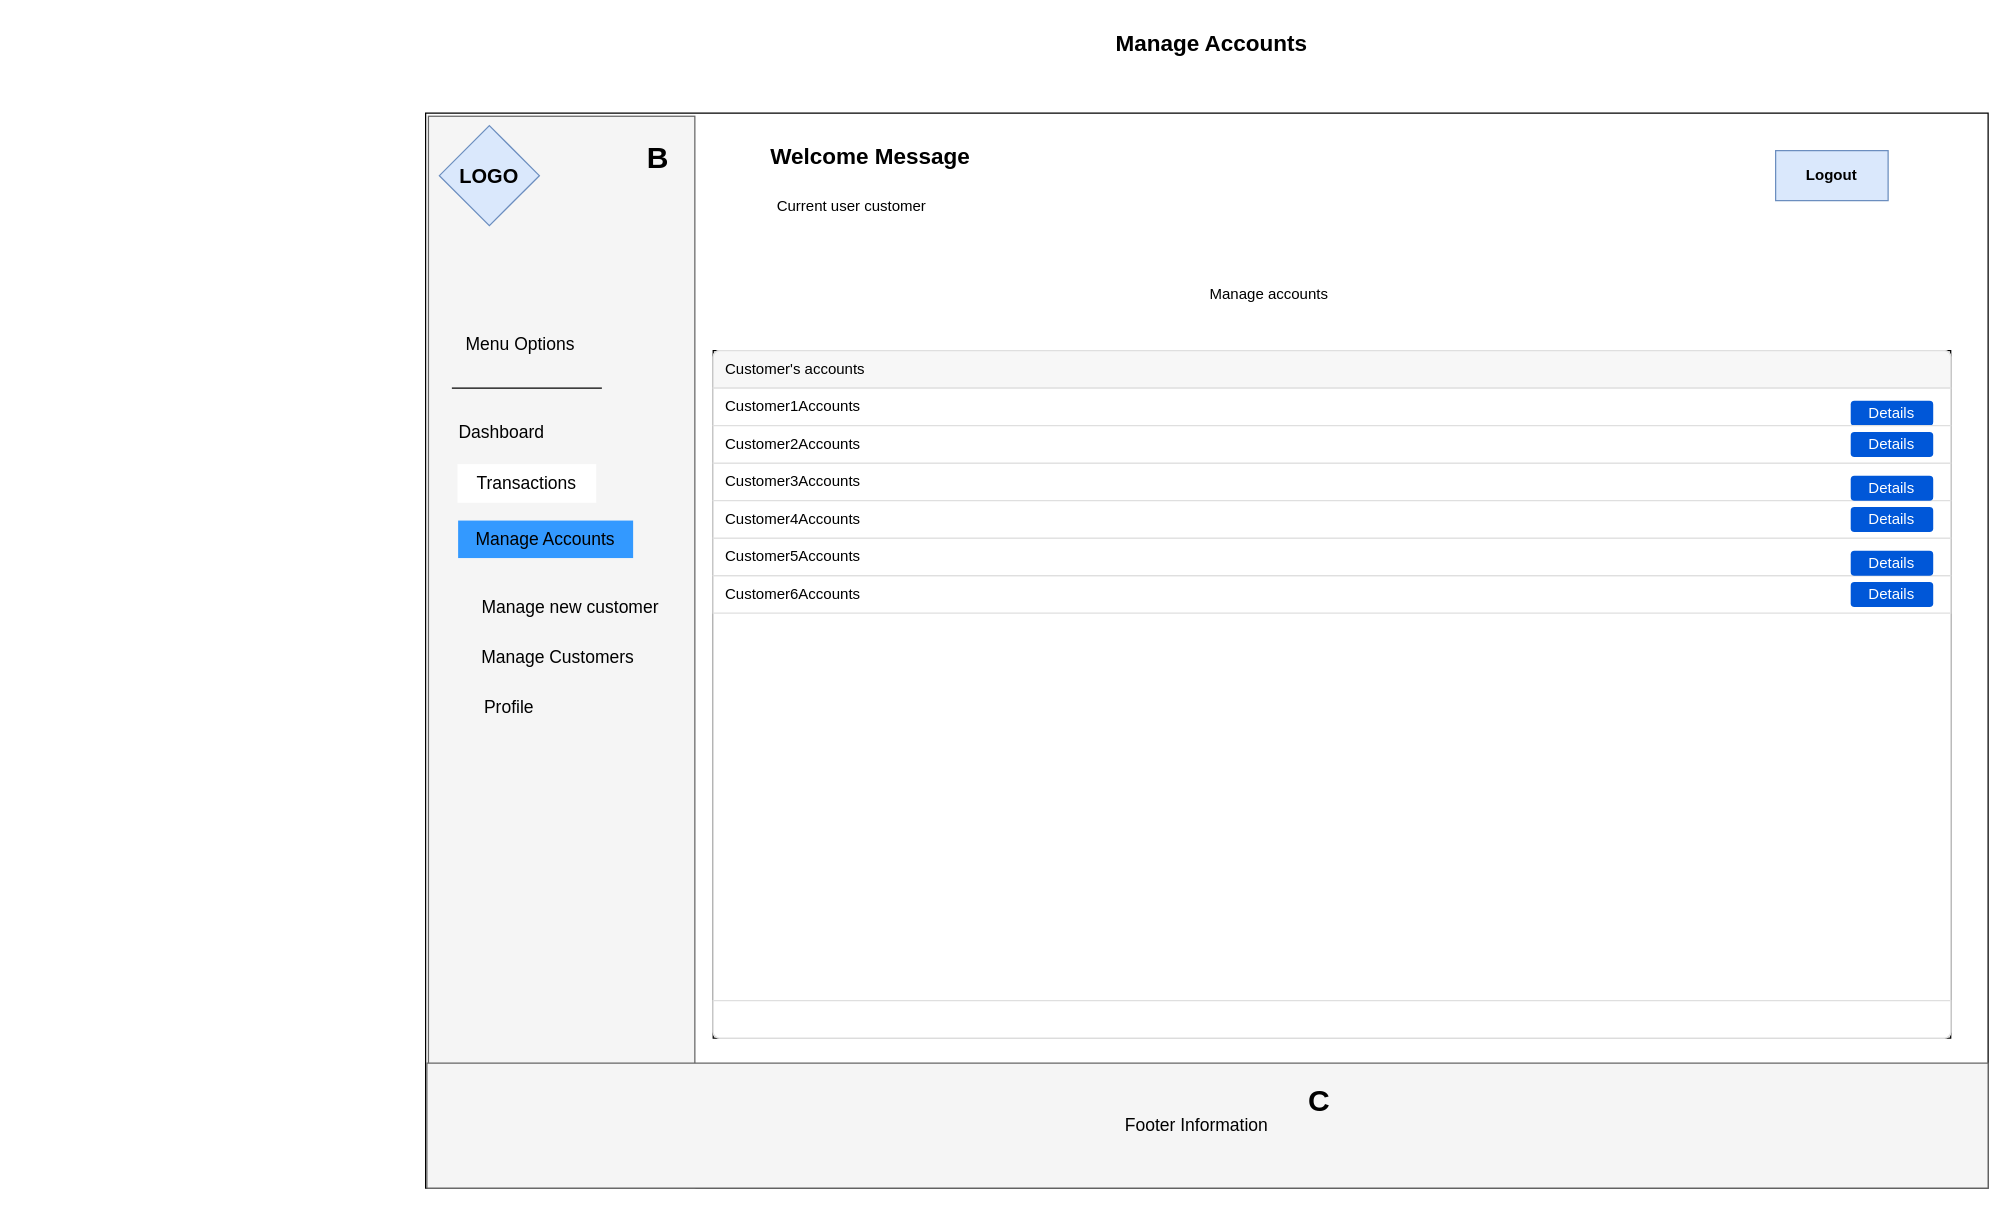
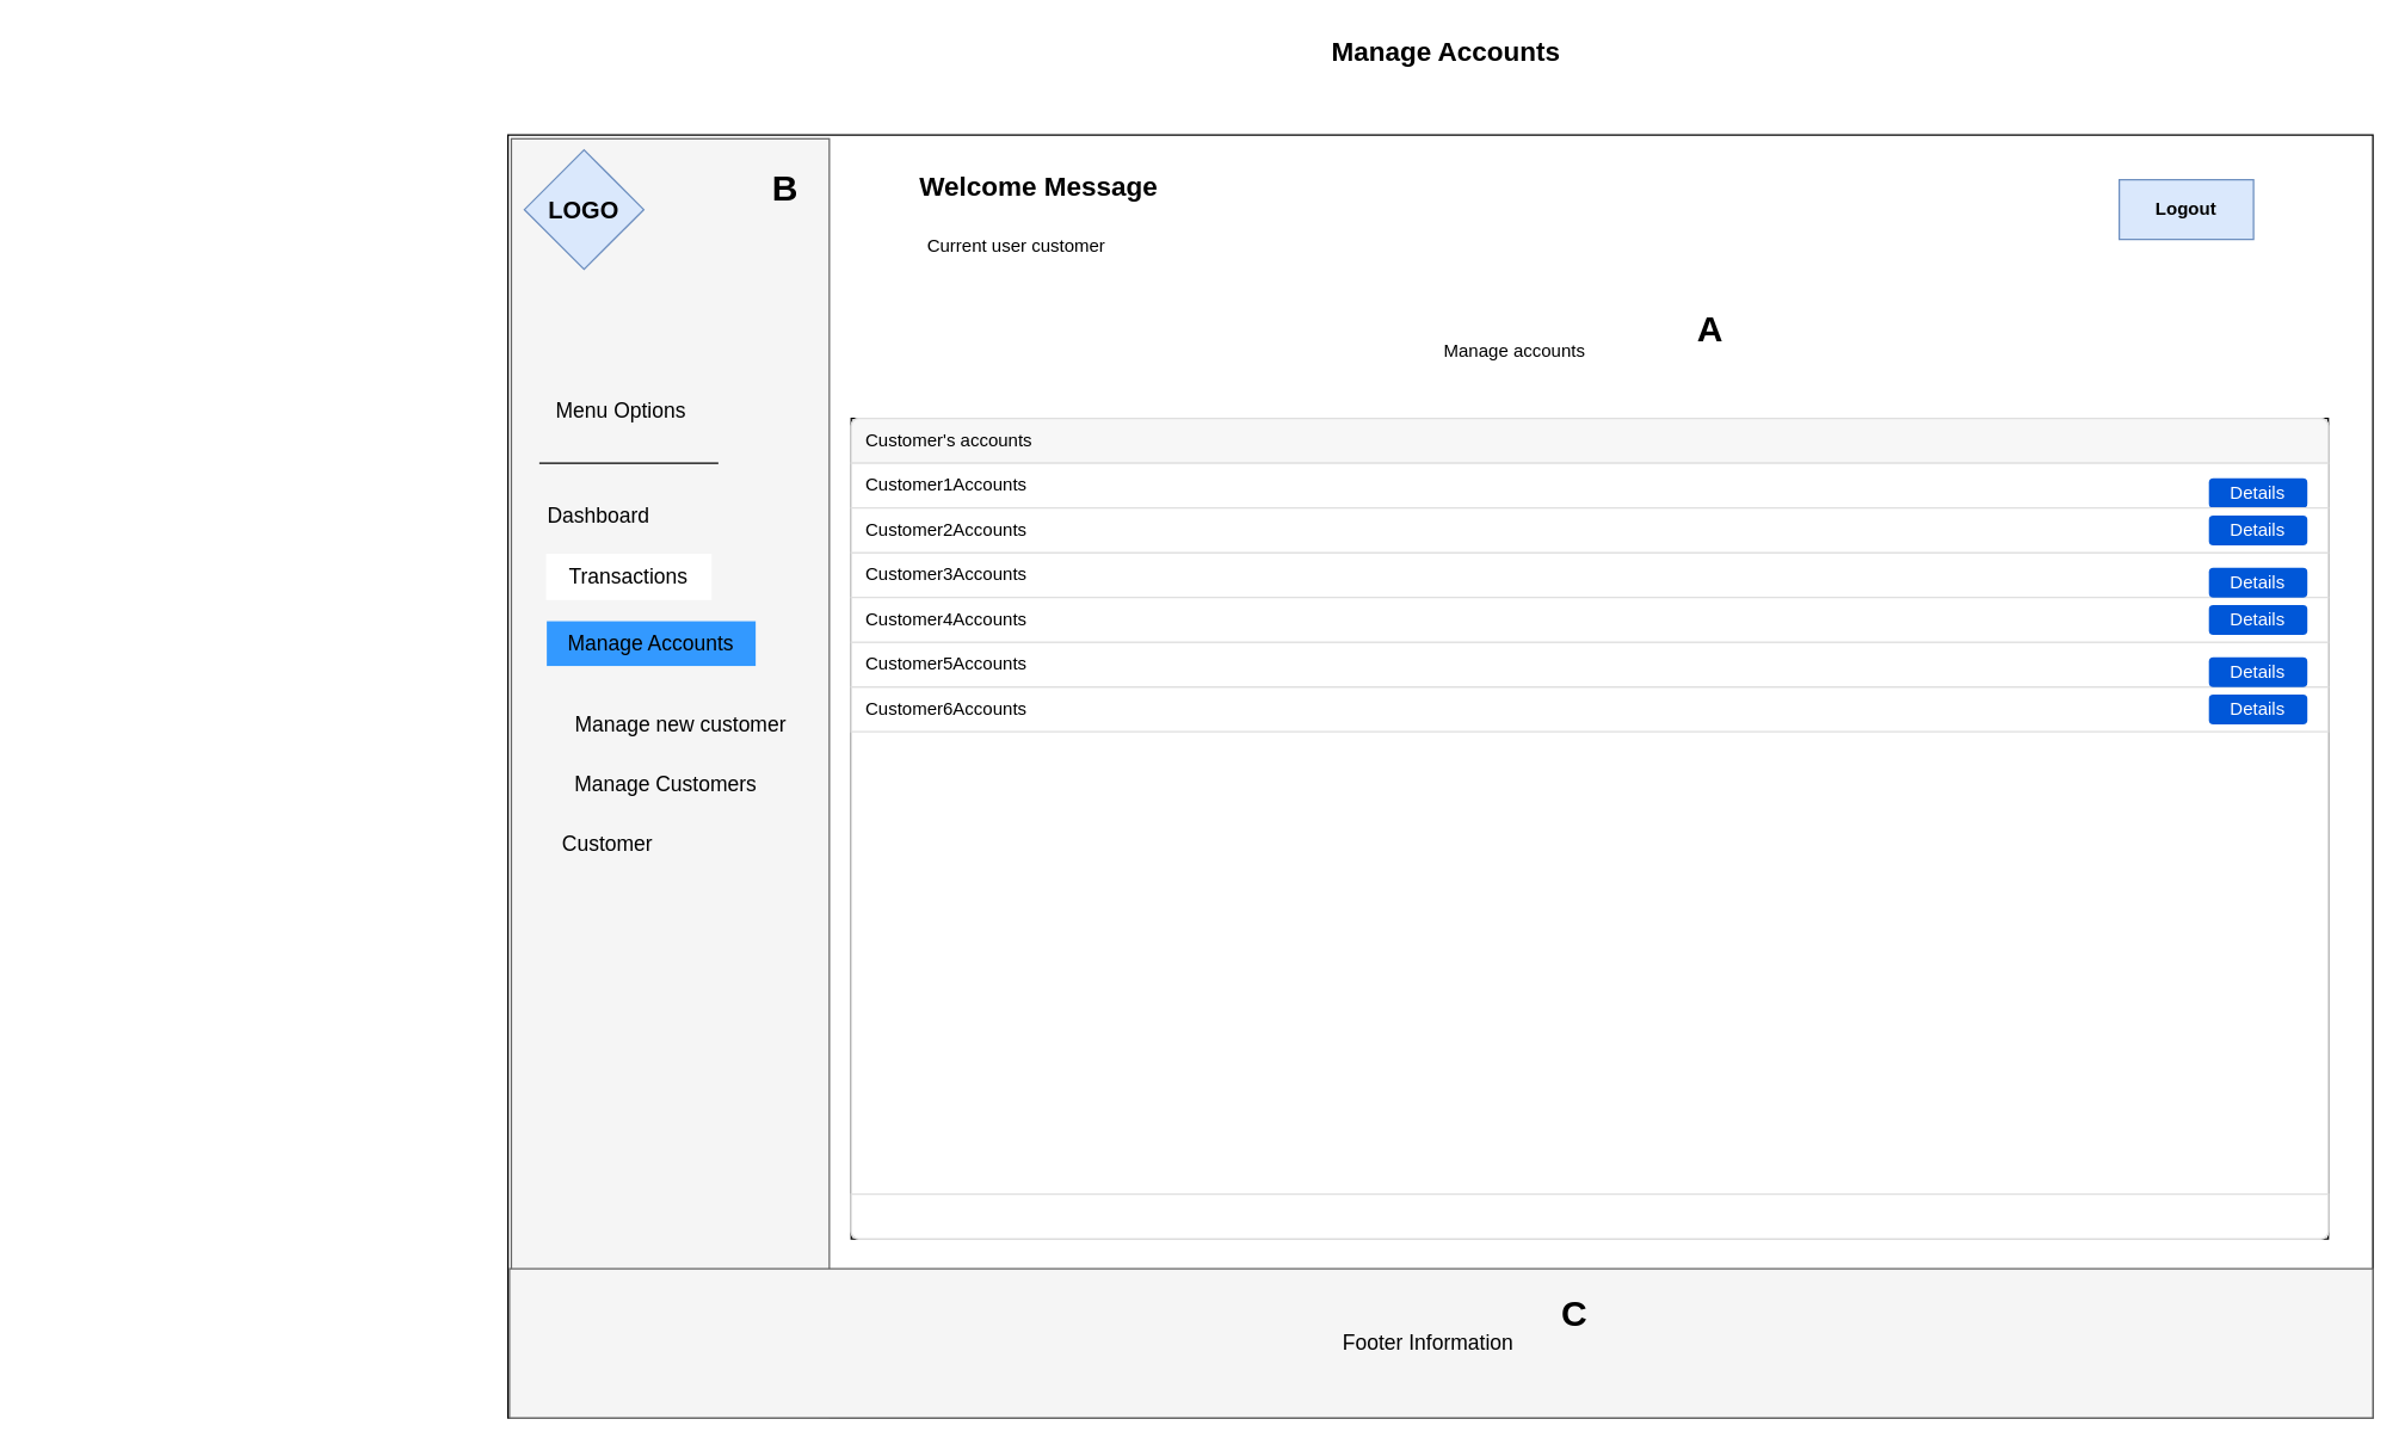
+ <mxCell id="39" value="&lt;h1 style=&quot;margin-top: 0px;&quot;&gt;A&lt;/h1&gt;" style="text;html=1;whiteSpace=wrap;overflow=hidden;rounded=0;align=center;" vertex="1" parent="1"><mxGeometry x="1131" y="200" width="30" height="40" as="geometry" /></mxCell>
- <mxCell id="17" value="&lt;font style=&quot;font-size: 14px;&quot;&gt;Profile&lt;/font&gt;" style="text;html=1;align=center;verticalAlign=middle;whiteSpace=wrap;rounded=0;" parent="1" vertex="1"><mxGeometry x="352" y="550" width="110" height="30" as="geometry" /></mxCell>
+ <mxCell id="17" value="&lt;font style=&quot;font-size: 14px;&quot;&gt;Customer&lt;/font&gt;" style="text;html=1;align=center;verticalAlign=middle;whiteSpace=wrap;rounded=0;" parent="1" vertex="1"><mxGeometry x="352" y="550" width="110" height="30" as="geometry" /></mxCell>
